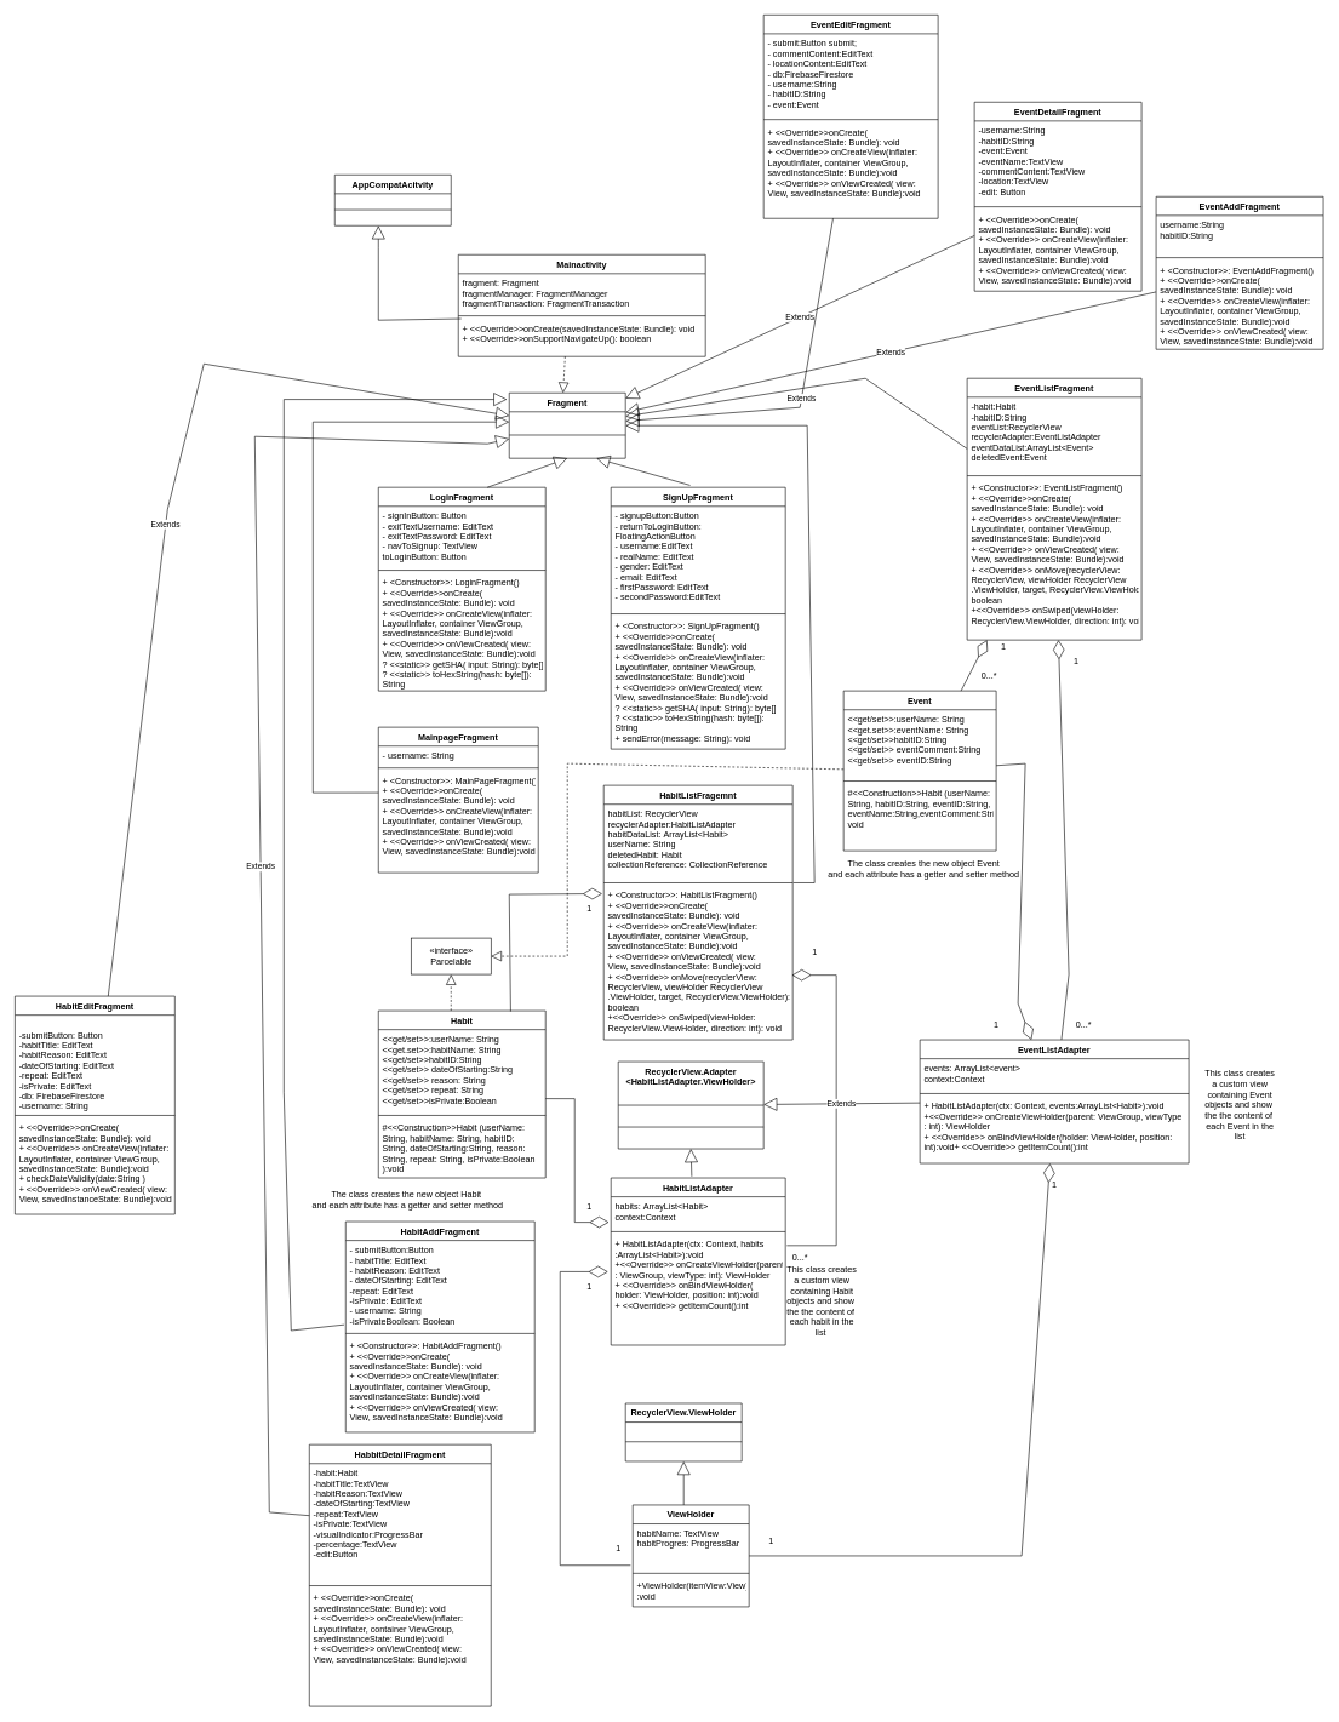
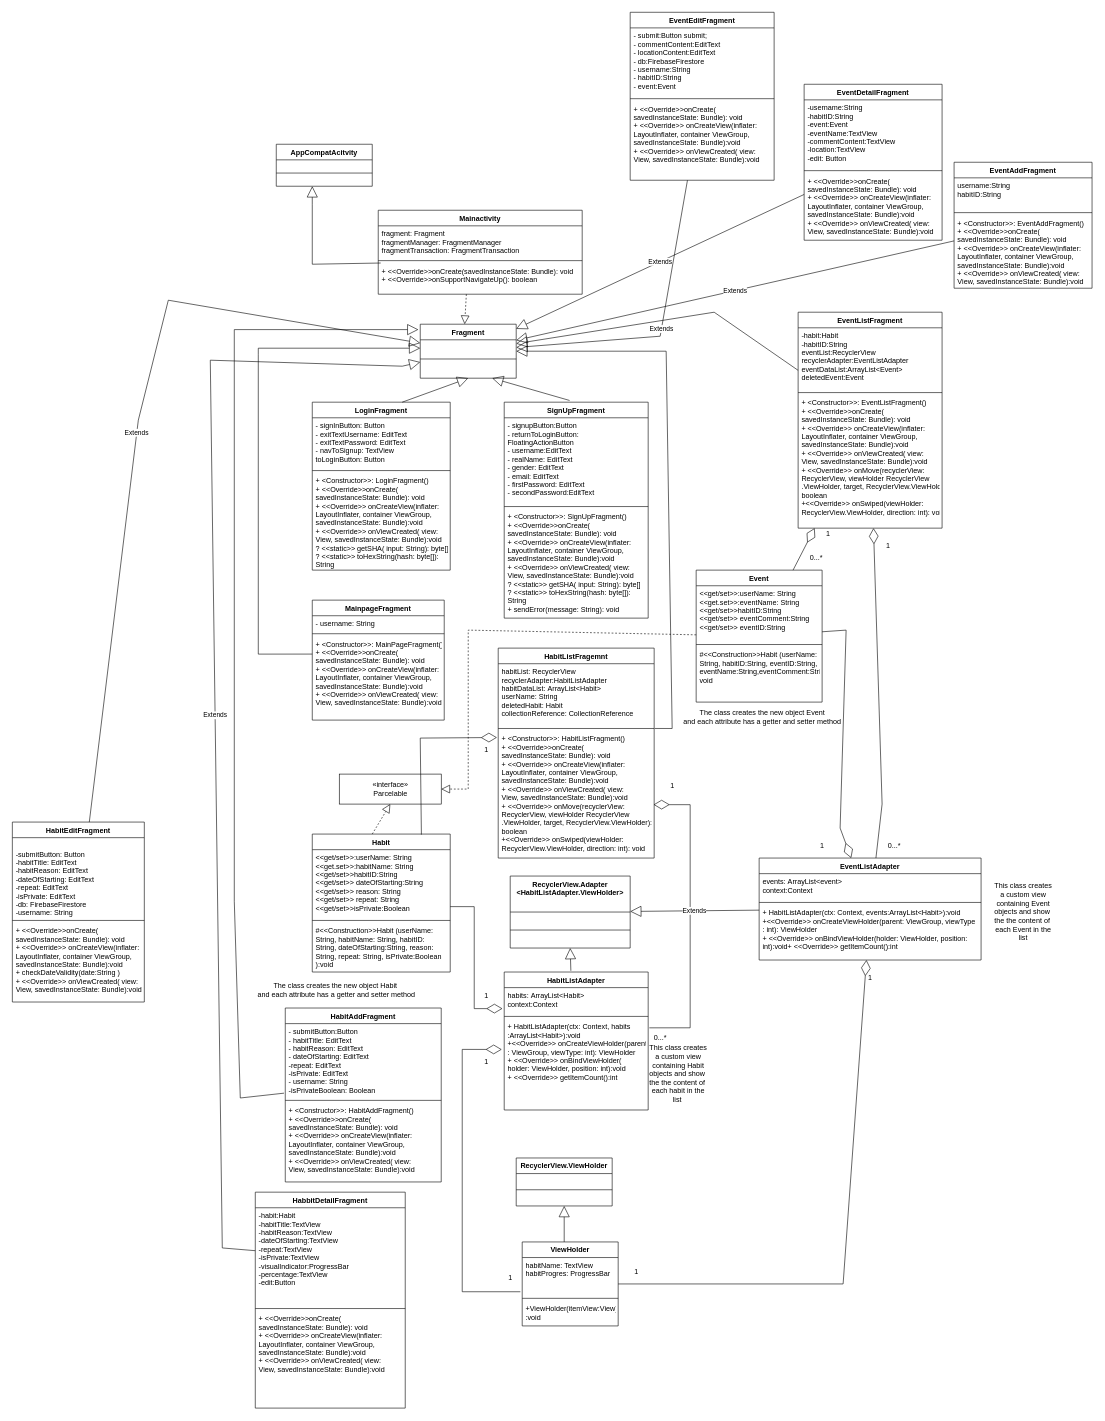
- <mxCell id="47" value="«interface»&lt;br&gt;Parcelable" style="html=1;fontFamily=Helvetica;" parent="1" vertex="1"><mxGeometry x="565" y="1290" width="110" height="50" as="geometry" /></mxCell>
+ <mxCell id="47" value="«interface»&lt;br&gt;Parcelable" style="html=1;fontFamily=Helvetica;" parent="1" vertex="1"><mxGeometry x="565" y="1290" width="170" height="50" as="geometry" /></mxCell>
